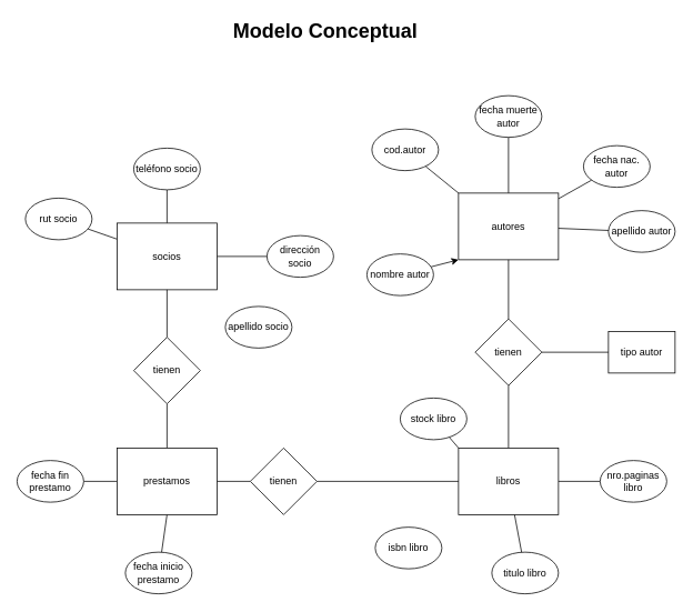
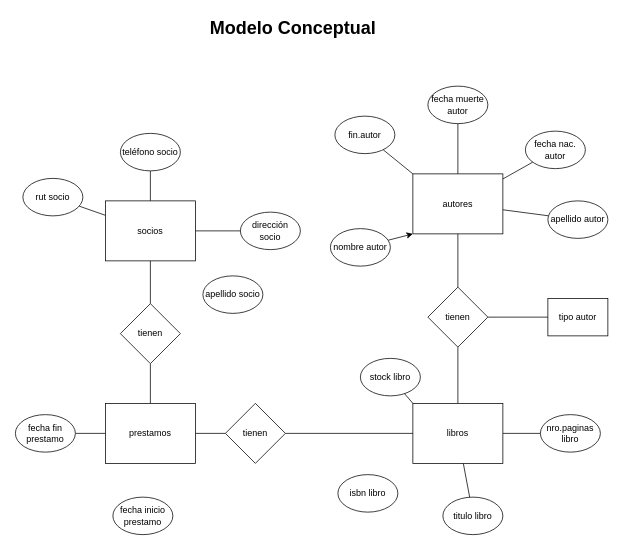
- <mxCell id="11" value="cod.autor" style="ellipse;whiteSpace=wrap;html=1;" parent="1" vertex="1"><mxGeometry x="446" y="154" width="80" height="50" as="geometry" /></mxCell>
+ <mxCell id="11" value="fin.autor" style="ellipse;whiteSpace=wrap;html=1;" parent="1" vertex="1"><mxGeometry x="446" y="154" width="80" height="50" as="geometry" /></mxCell>
- <mxCell id="38" value="apellido autor" style="ellipse;whiteSpace=wrap;html=1;" parent="1" vertex="1"><mxGeometry x="730" y="252" width="80" height="50" as="geometry" /></mxCell>
+ <mxCell id="38" value="apellido autor" style="ellipse;whiteSpace=wrap;html=1;" parent="1" vertex="1"><mxGeometry x="730" y="267" width="80" height="50" as="geometry" /></mxCell>
- <mxCell id="18" style="endArrow=none;rounded=0;orthogonalLoop=1;jettySize=auto;html=1;entryX=0.5;entryY=1;entryDx=0;entryDy=0;" parent="1" source="19" target="35" edge="1"><mxGeometry relative="1" as="geometry" /></mxCell>
